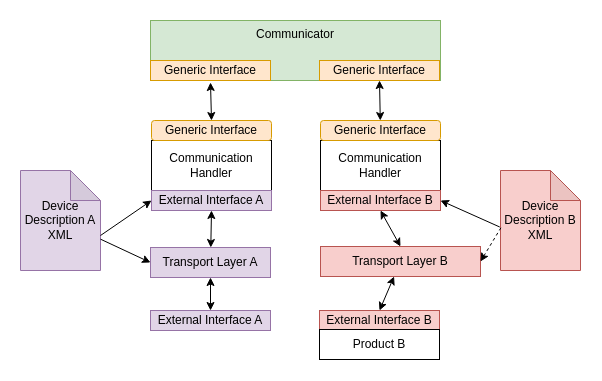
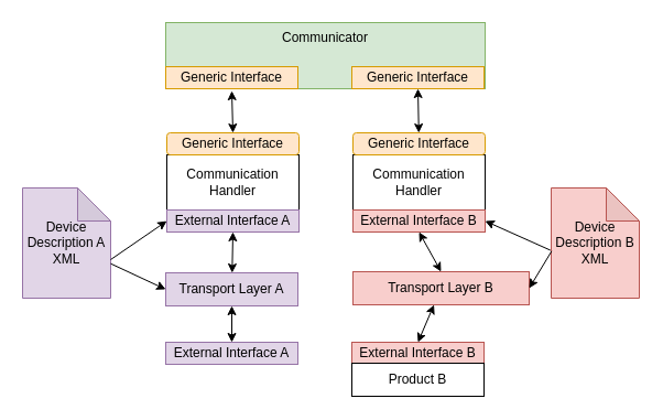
- <mxCell id="23" value="" style="endArrow=classic;html=1;exitX=0.005;exitY=0.573;exitDx=0;exitDy=0;exitPerimeter=0;entryX=1;entryY=0.5;entryDx=0;entryDy=0;dashed=1;" edge="1" parent="1" source="15" target="17"><mxGeometry width="50" height="50" relative="1" as="geometry"><mxPoint x="280" y="210" as="sourcePoint" /><mxPoint x="330" y="160" as="targetPoint" /></mxGeometry></mxCell>
+ <mxCell id="23" value="" style="endArrow=classic;html=1;exitX=0.005;exitY=0.573;exitDx=0;exitDy=0;exitPerimeter=0;entryX=1;entryY=0.5;entryDx=0;entryDy=0;" edge="1" parent="1" source="15" target="17"><mxGeometry width="50" height="50" relative="1" as="geometry"><mxPoint x="280" y="210" as="sourcePoint" /><mxPoint x="330" y="160" as="targetPoint" /></mxGeometry></mxCell>
